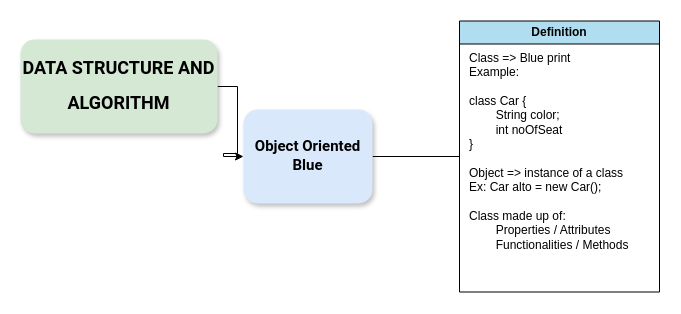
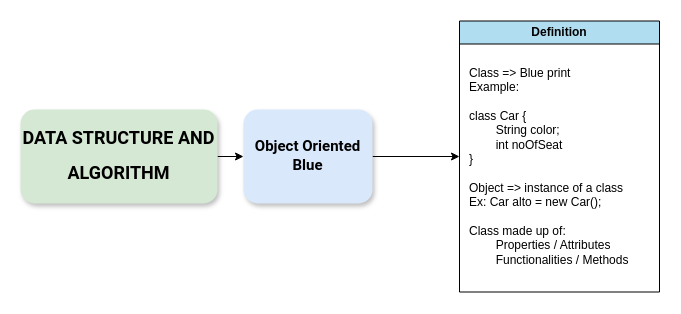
- <mxCell id="5" value="&lt;p style=&quot;line-height: 260%;&quot;&gt;&lt;b&gt;&lt;font data-font-src=&quot;https://fonts.googleapis.com/css?family=Roboto&quot; face=&quot;Roboto&quot; style=&quot;font-size: 18px;&quot;&gt;DATA STRUCTURE AND ALGORITHM&lt;/font&gt;&lt;/b&gt;&lt;/p&gt;" style="rounded=1;whiteSpace=wrap;html=1;fillColor=#d5e8d4;strokeColor=none;shadow=1;treeFolding=1;editable=1;movable=1;resizable=1;rotatable=1;deletable=1;locked=0;connectable=1;" vertex="1" parent="1"><mxGeometry x="20" y="39" width="197" height="94" as="geometry" /></mxCell>
+ <mxCell id="5" value="&lt;p style=&quot;line-height: 260%;&quot;&gt;&lt;b&gt;&lt;font data-font-src=&quot;https://fonts.googleapis.com/css?family=Roboto&quot; face=&quot;Roboto&quot; style=&quot;font-size: 18px;&quot;&gt;DATA STRUCTURE AND ALGORITHM&lt;/font&gt;&lt;/b&gt;&lt;/p&gt;" style="rounded=1;whiteSpace=wrap;html=1;fillColor=#d5e8d4;strokeColor=none;shadow=1;treeFolding=1;editable=1;movable=1;resizable=1;rotatable=1;deletable=1;locked=0;connectable=1;" vertex="1" parent="1"><mxGeometry x="20" y="109" width="197" height="94" as="geometry" /></mxCell>
- <mxCell id="7" value="Class =&amp;gt; Blue print&lt;br&gt;Example:&lt;br&gt;&lt;br&gt;class Car {&lt;br&gt;&lt;span style=&quot;white-space: pre;&quot;&gt;&#09;&lt;/span&gt;String color;&lt;br&gt;&lt;span style=&quot;white-space: pre;&quot;&gt;&#09;&lt;/span&gt;int noOfSeat&lt;br&gt;}&lt;br&gt;&lt;br&gt;Object =&amp;gt; instance of a class&lt;br&gt;Ex: Car alto = new Car();&lt;br&gt;&lt;br&gt;Class made up of:&lt;br&gt;&lt;span style=&quot;white-space: pre;&quot;&gt;&#09;&lt;/span&gt;Properties / Attributes&lt;br&gt;&lt;span style=&quot;white-space: pre;&quot;&gt;&#09;&lt;/span&gt;Functionalities / Methods" style="text;html=1;align=left;verticalAlign=middle;resizable=0;points=[];autosize=1;strokeColor=none;fillColor=none;" vertex="1" parent="6"><mxGeometry x="8" y="23" width="177" height="214" as="geometry" /></mxCell>
+ <mxCell id="7" value="Class =&amp;gt; Blue print&lt;br&gt;Example:&lt;br&gt;&lt;br&gt;class Car {&lt;br&gt;&lt;span style=&quot;white-space: pre;&quot;&gt;&#09;&lt;/span&gt;String color;&lt;br&gt;&lt;span style=&quot;white-space: pre;&quot;&gt;&#09;&lt;/span&gt;int noOfSeat&lt;br&gt;}&lt;br&gt;&lt;br&gt;Object =&amp;gt; instance of a class&lt;br&gt;Ex: Car alto = new Car();&lt;br&gt;&lt;br&gt;Class made up of:&lt;br&gt;&lt;span style=&quot;white-space: pre;&quot;&gt;&#09;&lt;/span&gt;Properties / Attributes&lt;br&gt;&lt;span style=&quot;white-space: pre;&quot;&gt;&#09;&lt;/span&gt;Functionalities / Methods" style="text;html=1;align=left;verticalAlign=middle;resizable=0;points=[];autosize=1;strokeColor=none;fillColor=none;" vertex="1" parent="6"><mxGeometry x="8" y="38" width="177" height="214" as="geometry" /></mxCell>
- <mxCell id="2" style="edgeStyle=orthogonalEdgeStyle;rounded=0;orthogonalLoop=1;jettySize=auto;html=1;entryX=0;entryY=0.5;entryDx=0;entryDy=0;endArrow=none;" edge="1" parent="1" source="3" target="6"><mxGeometry relative="1" as="geometry" /></mxCell>
+ <mxCell id="2" style="edgeStyle=orthogonalEdgeStyle;rounded=0;orthogonalLoop=1;jettySize=auto;html=1;entryX=0;entryY=0.5;entryDx=0;entryDy=0;" edge="1" parent="1" source="3" target="6"><mxGeometry relative="1" as="geometry" /></mxCell>
